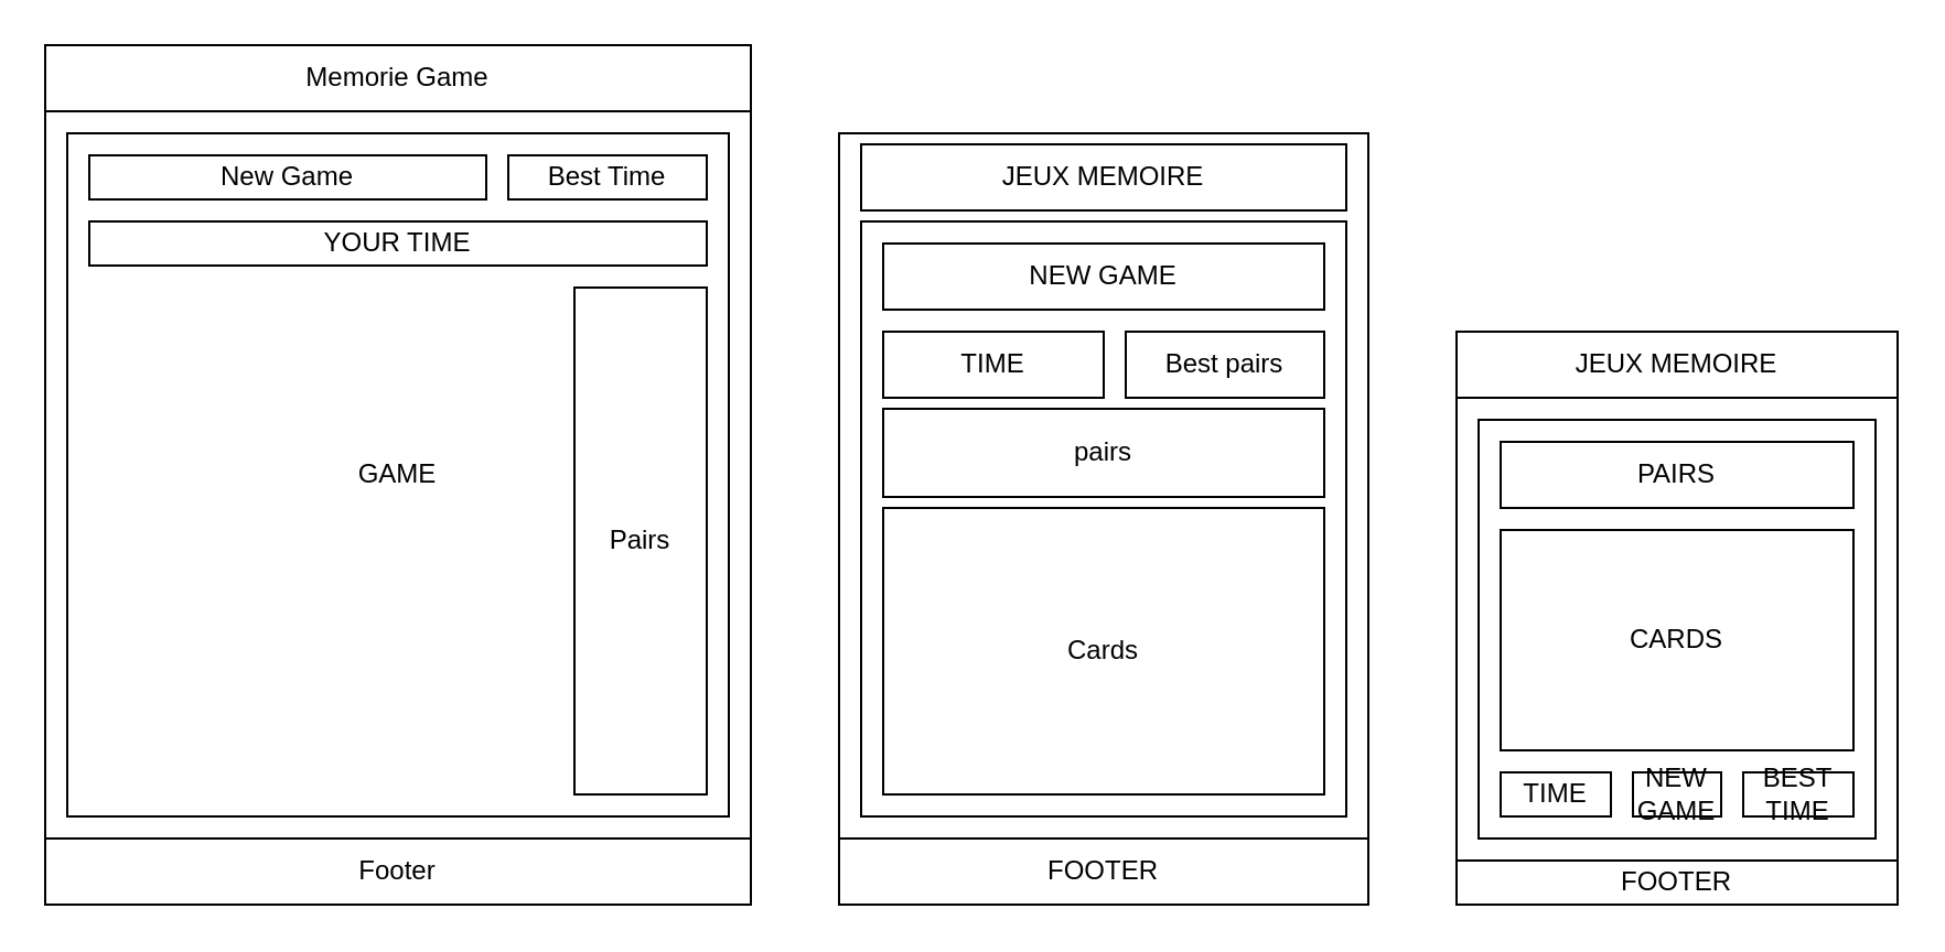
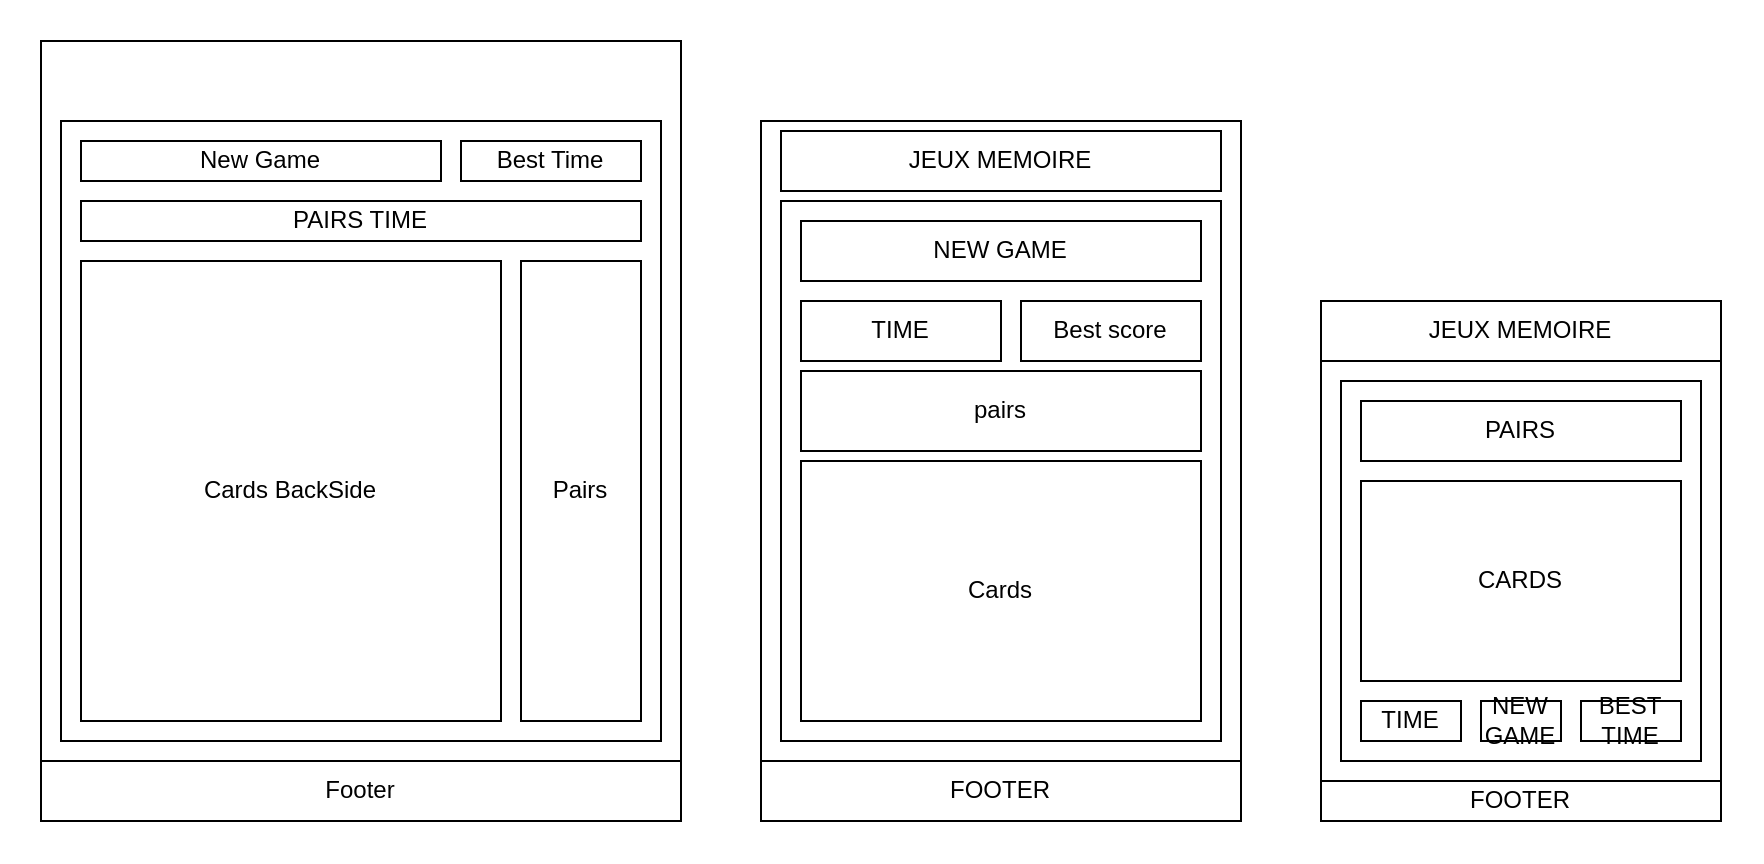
- <mxCell id="4" value="Memorie Game" style="rounded=0;whiteSpace=wrap;html=1;" vertex="1" parent="1"><mxGeometry x="20" y="20" width="320" height="30" as="geometry" /></mxCell>
- <mxCell id="24" value="YOUR TIME" style="rounded=0;whiteSpace=wrap;html=1;" vertex="1" parent="1"><mxGeometry x="40" y="100" width="280" height="20" as="geometry" /></mxCell>
+ <mxCell id="24" value="PAIRS TIME" style="rounded=0;whiteSpace=wrap;html=1;" vertex="1" parent="1"><mxGeometry x="40" y="100" width="280" height="20" as="geometry" /></mxCell>
- <mxCell id="23" value="Best pairs" style="rounded=0;whiteSpace=wrap;html=1;" vertex="1" parent="1"><mxGeometry x="510" y="150" width="90" height="30" as="geometry" /></mxCell>
+ <mxCell id="23" value="Best score" style="rounded=0;whiteSpace=wrap;html=1;" vertex="1" parent="1"><mxGeometry x="510" y="150" width="90" height="30" as="geometry" /></mxCell>
+ <mxCell id="8" value="Cards BackSide" style="rounded=0;whiteSpace=wrap;html=1;" vertex="1" parent="1"><mxGeometry x="40" y="130" width="210" height="230" as="geometry" /></mxCell>
